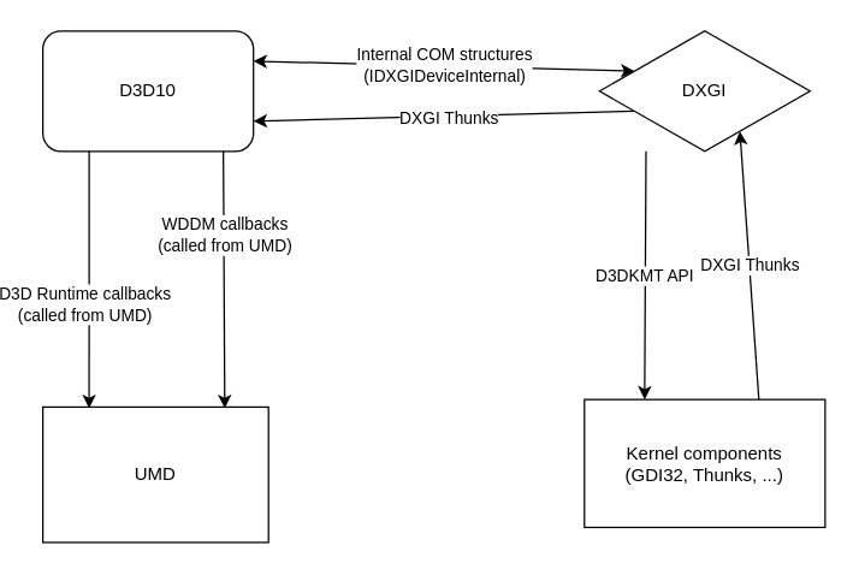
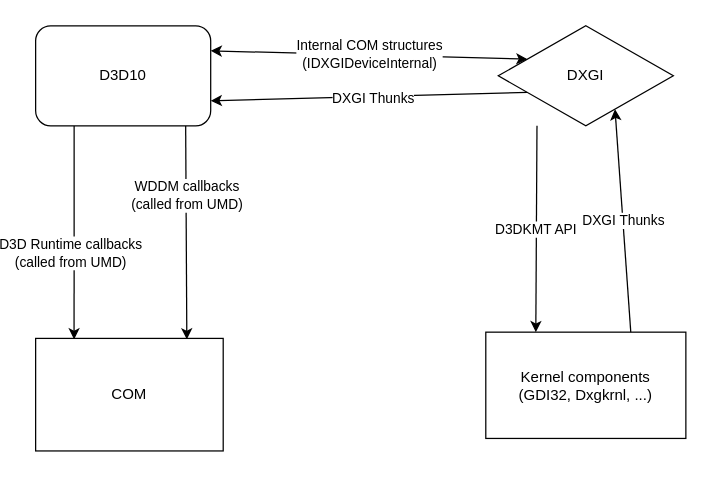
- <mxCell id="14" value="Kernel components&lt;br&gt;(GDI32, Thunks, ...)" style="rounded=0;whiteSpace=wrap;html=1;" parent="1" vertex="1"><mxGeometry x="380" y="265" width="160" height="85" as="geometry" /></mxCell>
+ <mxCell id="14" value="Kernel components&lt;br&gt;(GDI32, Dxgkrnl, ...)" style="rounded=0;whiteSpace=wrap;html=1;" parent="1" vertex="1"><mxGeometry x="380" y="265" width="160" height="85" as="geometry" /></mxCell>
- <mxCell id="13" value="UMD" style="rounded=0;whiteSpace=wrap;html=1;" parent="1" vertex="1"><mxGeometry x="20" y="270" width="150" height="90" as="geometry" /></mxCell>
+ <mxCell id="13" value="COM" style="rounded=0;whiteSpace=wrap;html=1;" parent="1" vertex="1"><mxGeometry x="20" y="270" width="150" height="90" as="geometry" /></mxCell>
